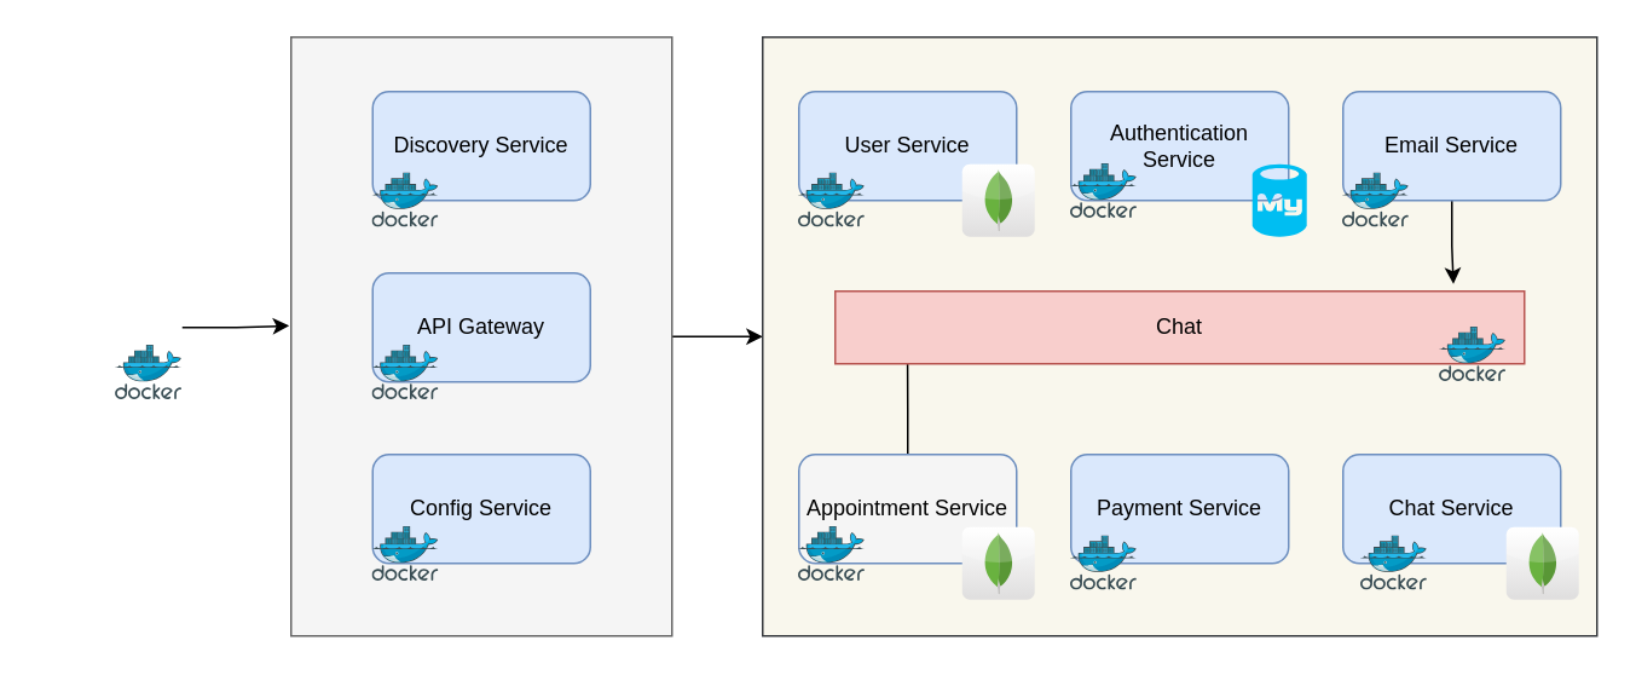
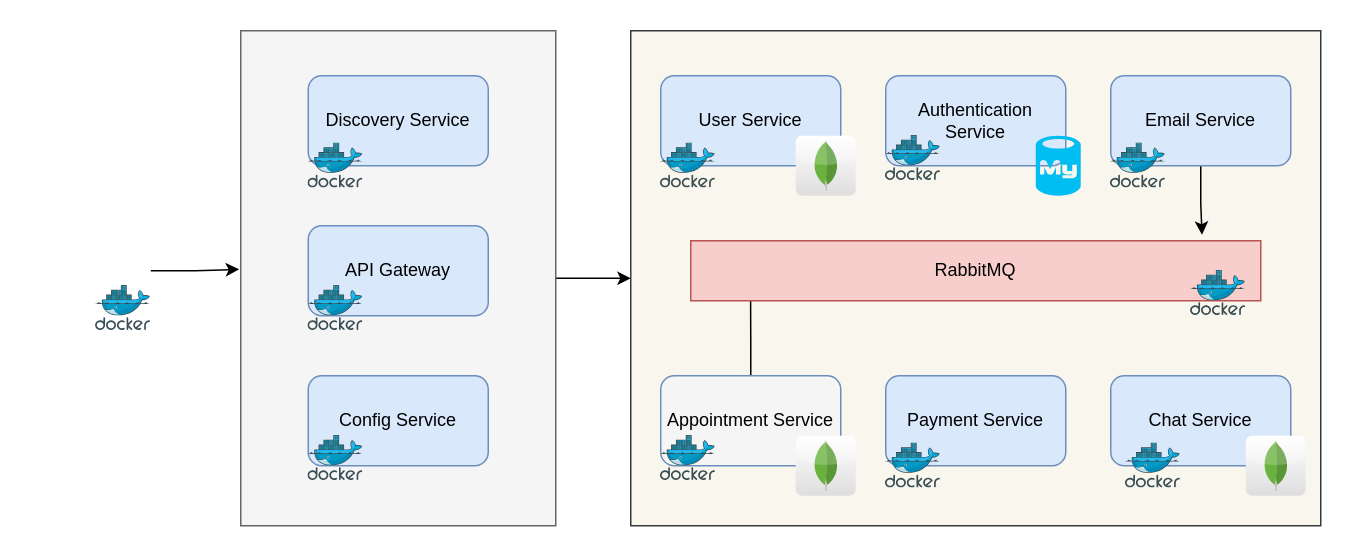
- <mxCell id="18" value="Chat" style="rounded=0;whiteSpace=wrap;html=1;fillColor=#f8cecc;strokeColor=#b85450;" vertex="1" parent="1"><mxGeometry x="460" y="160" width="380" height="40" as="geometry" /></mxCell>
+ <mxCell id="18" value="RabbitMQ" style="rounded=0;whiteSpace=wrap;html=1;fillColor=#f8cecc;strokeColor=#b85450;" vertex="1" parent="1"><mxGeometry x="460" y="160" width="380" height="40" as="geometry" /></mxCell>
